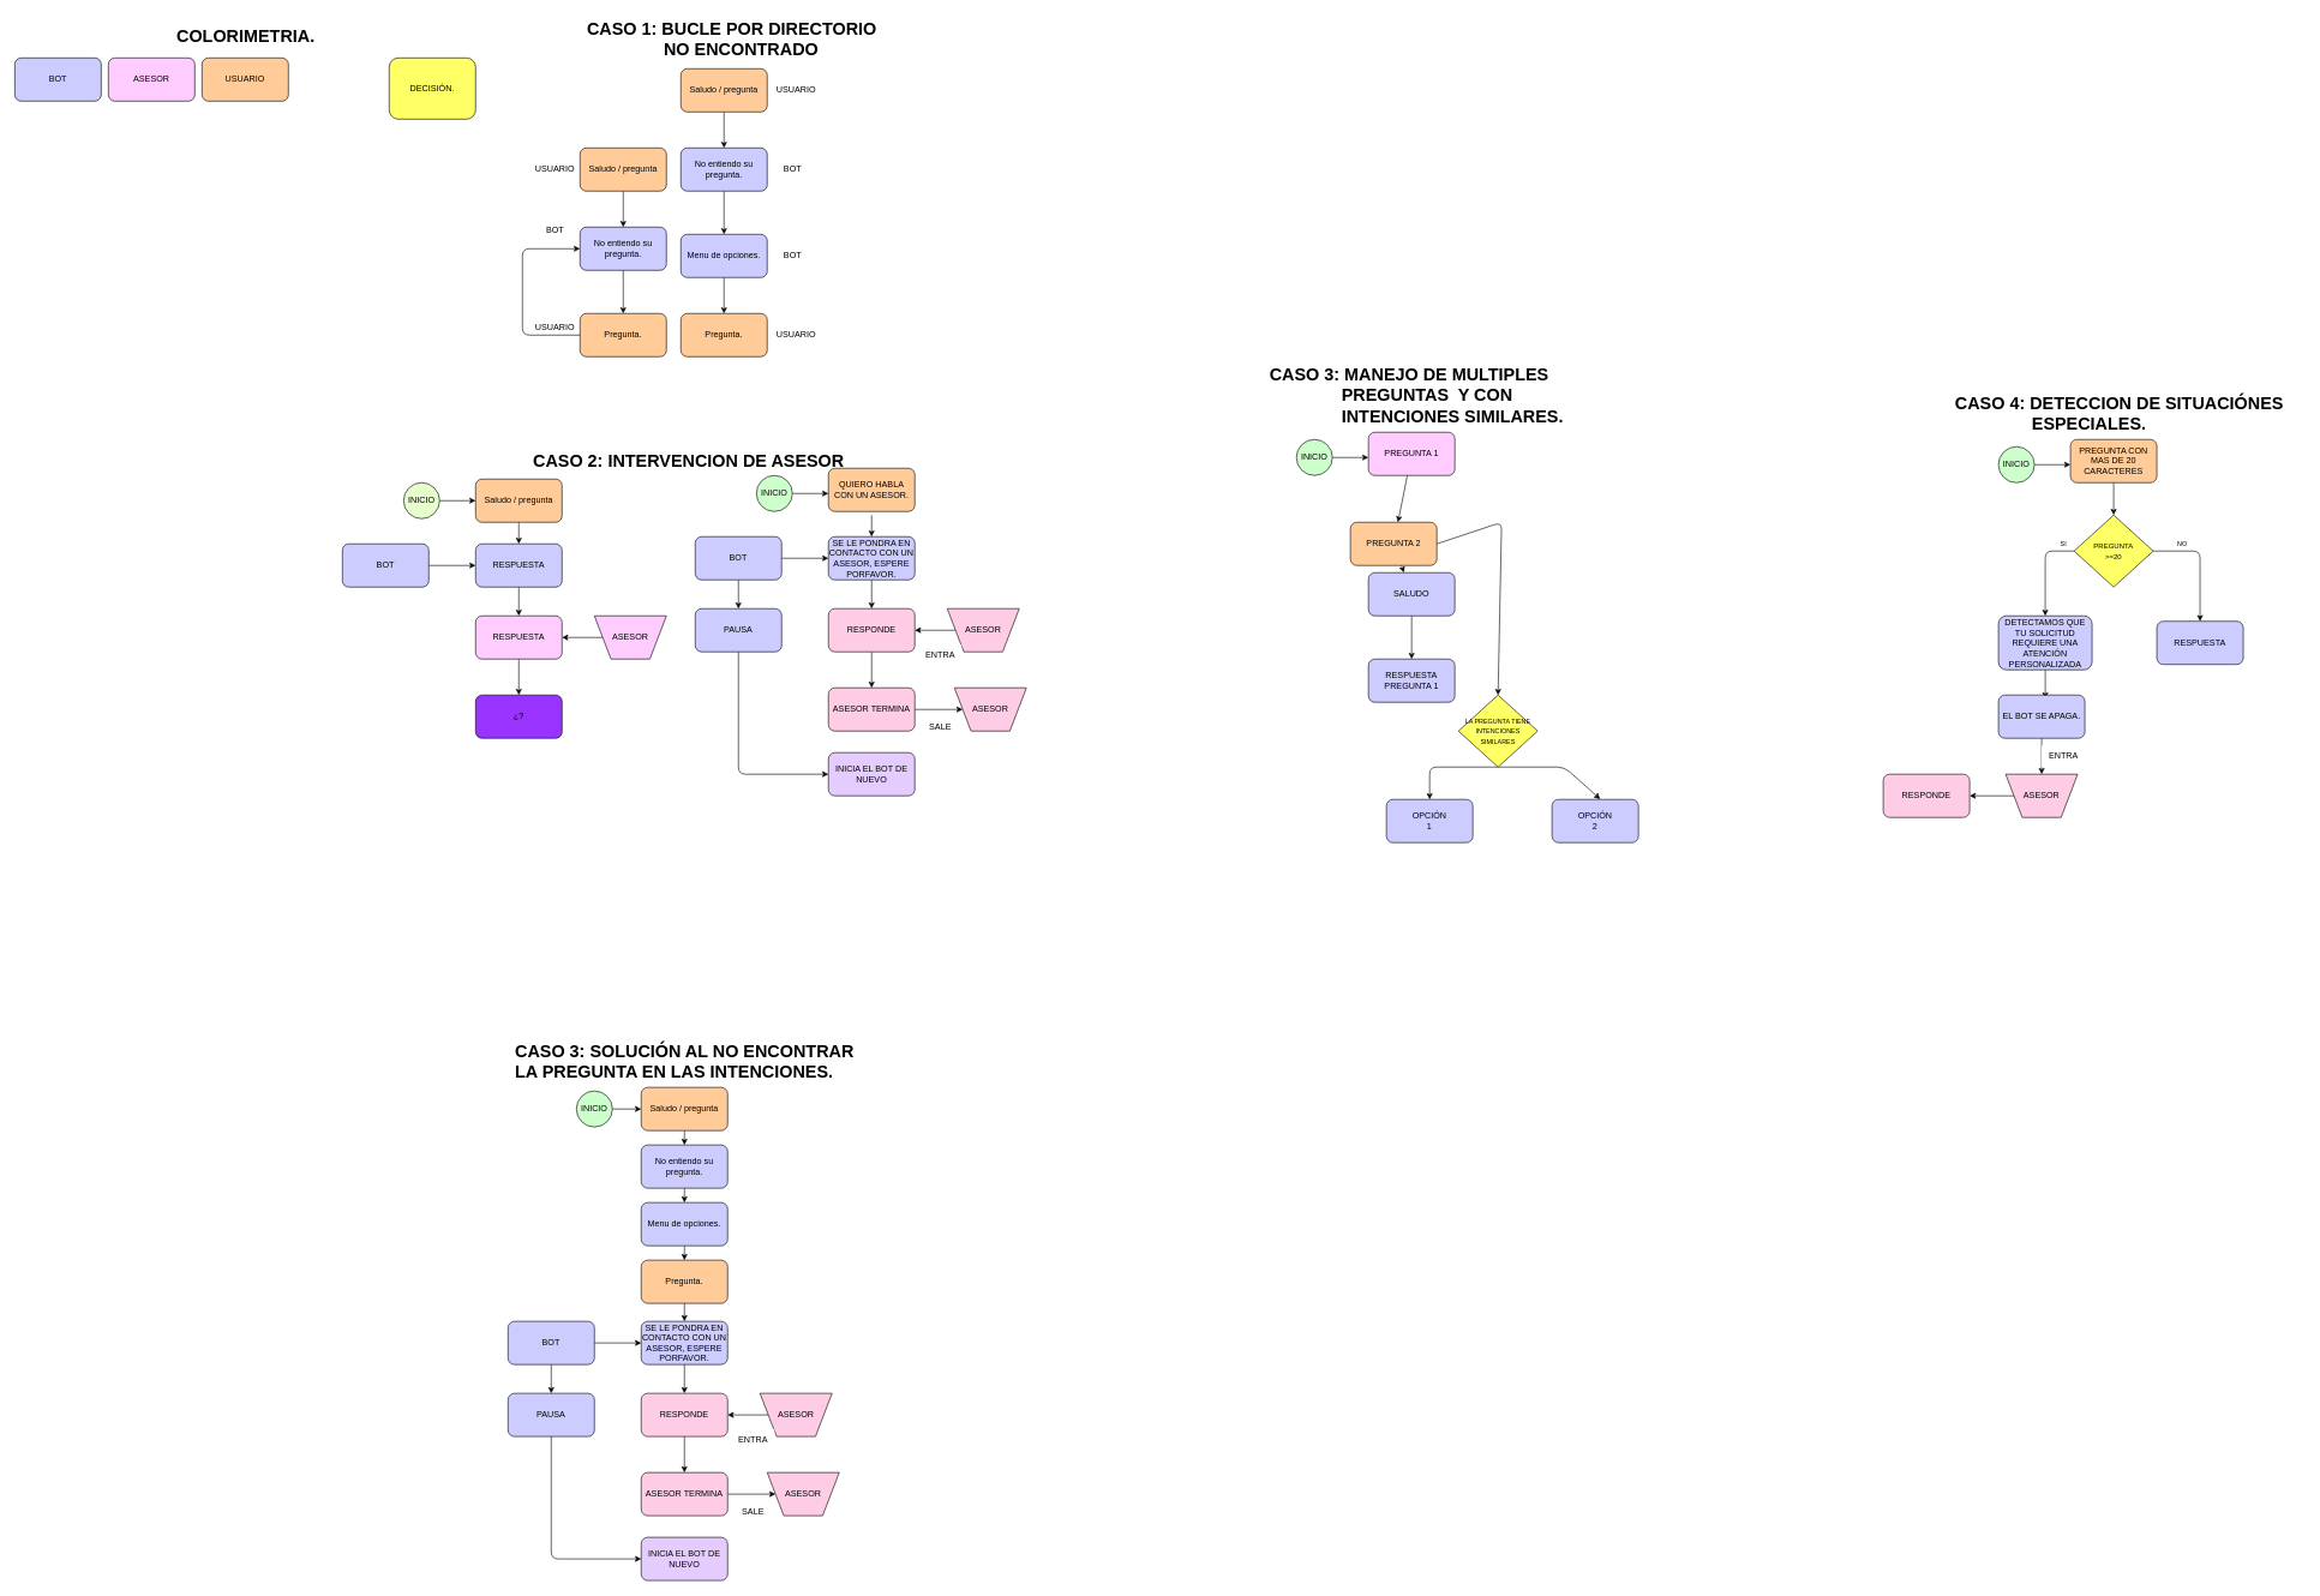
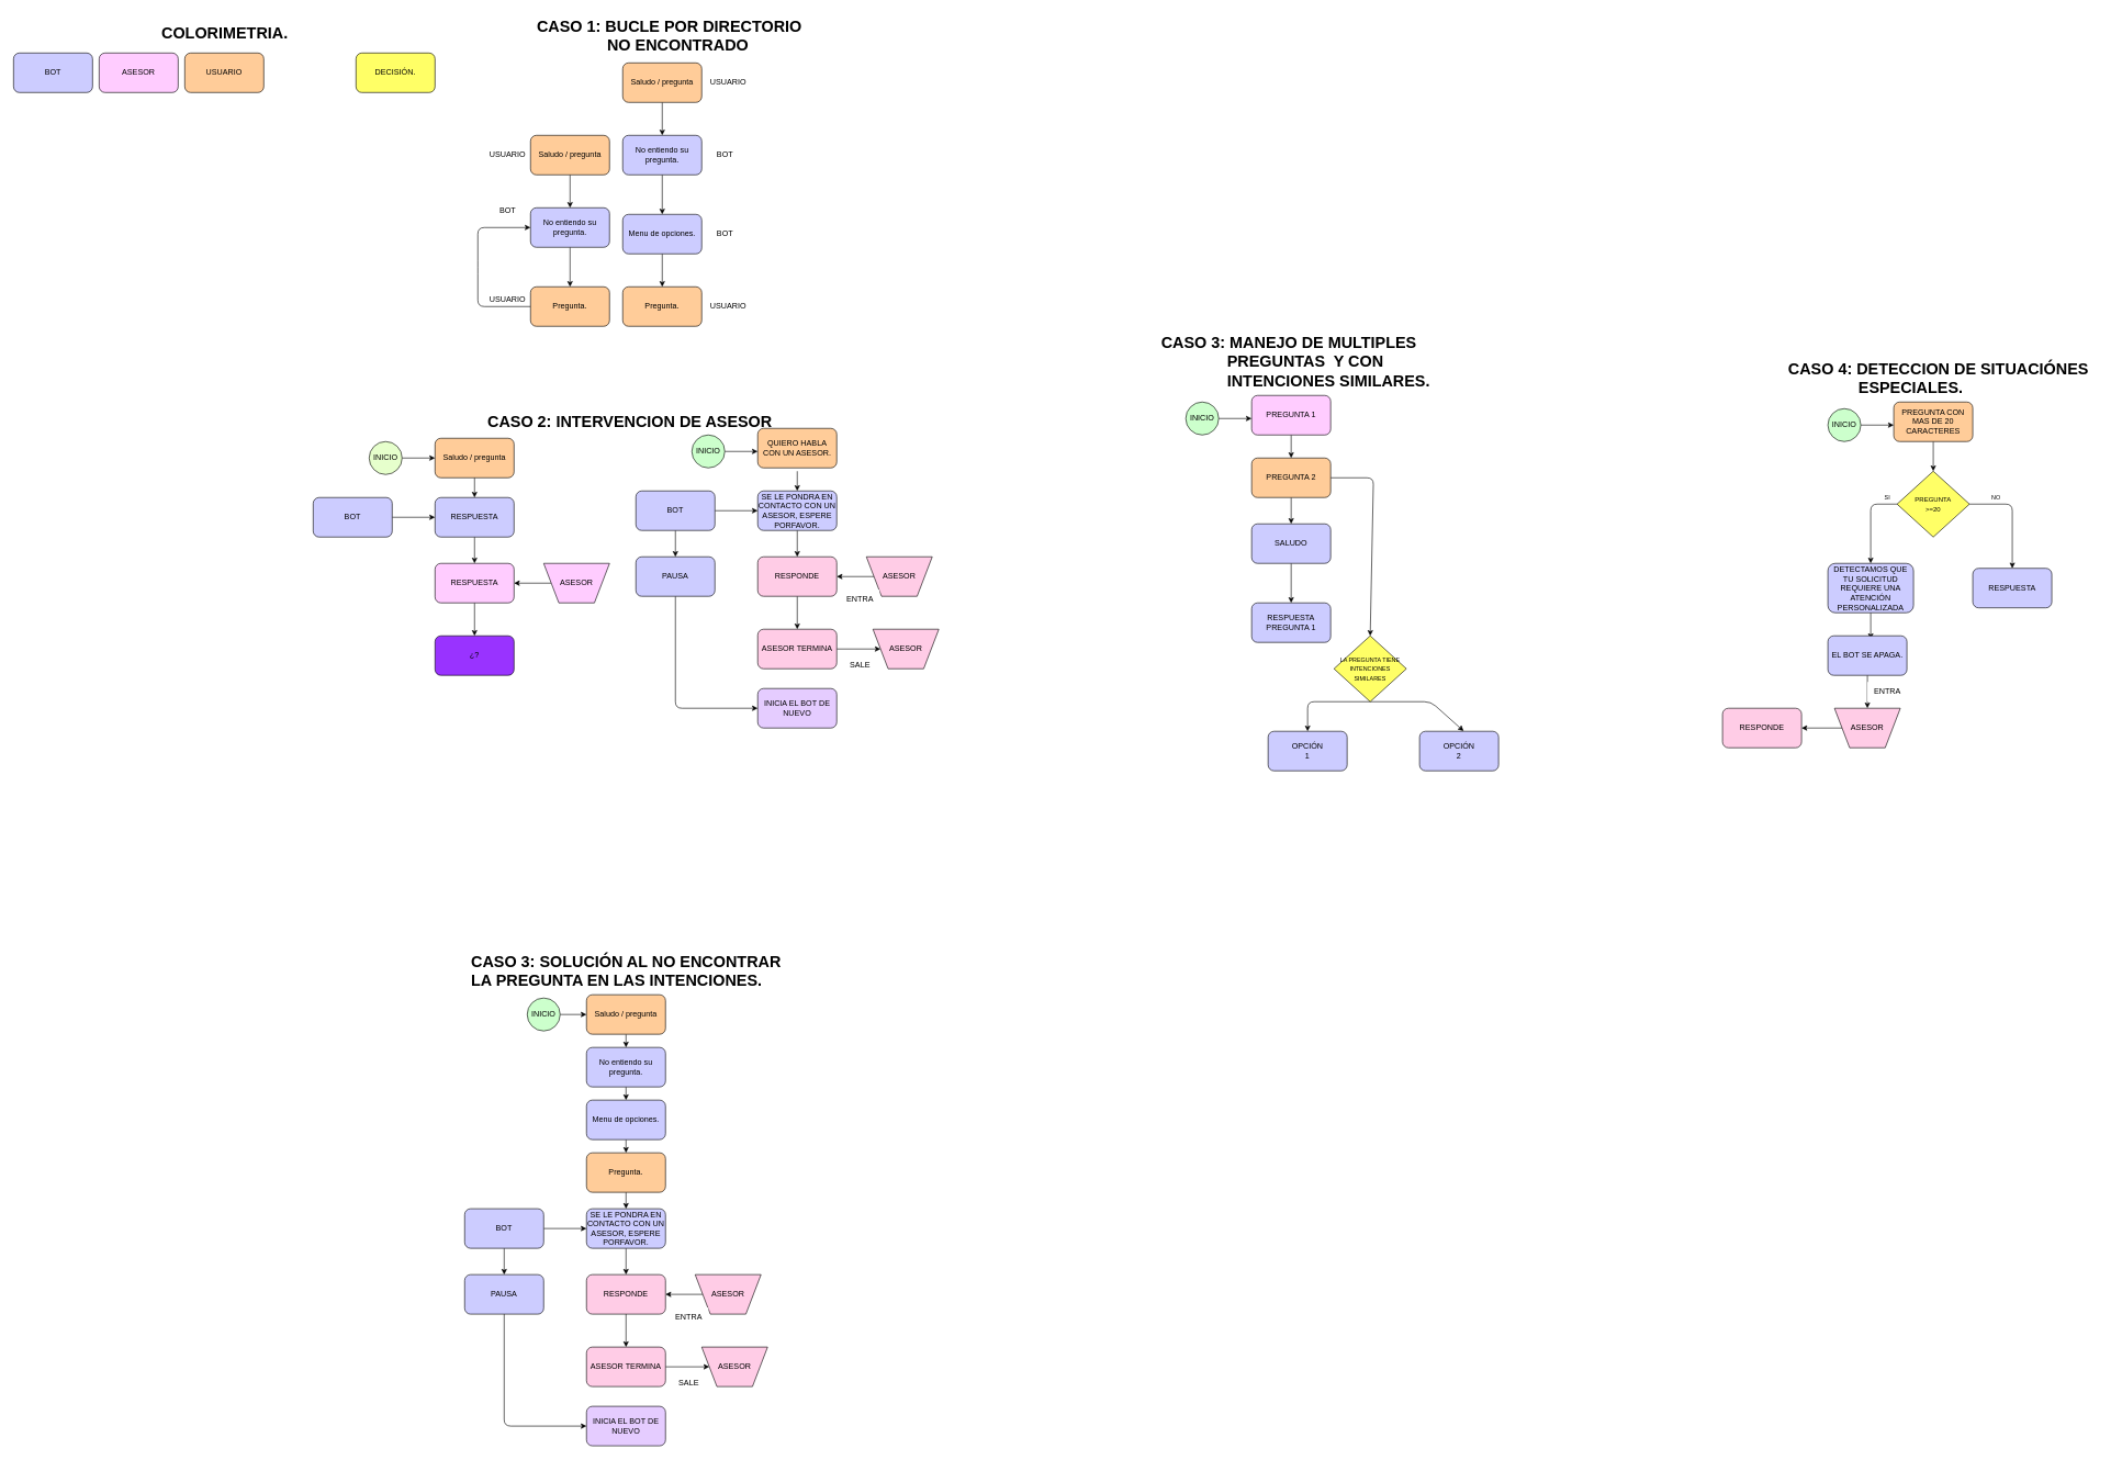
- <mxCell id="125" value="DECISIÓN." style="rounded=1;whiteSpace=wrap;html=1;fillColor=#FFFF66;" parent="1" vertex="1"><mxGeometry x="540" y="80" width="120" height="85" as="geometry" /></mxCell>
+ <mxCell id="125" value="DECISIÓN." style="rounded=1;whiteSpace=wrap;html=1;fillColor=#FFFF66;" parent="1" vertex="1"><mxGeometry x="540" y="80" width="120" height="60" as="geometry" /></mxCell>
- <mxCell id="98" value="PREGUNTA 2" style="rounded=1;whiteSpace=wrap;html=1;fillColor=#FFCC99;" parent="1" vertex="1"><mxGeometry x="1875" y="725" width="120" height="60" as="geometry" /></mxCell>
+ <mxCell id="98" value="PREGUNTA 2" style="rounded=1;whiteSpace=wrap;html=1;fillColor=#FFCC99;" parent="1" vertex="1"><mxGeometry x="1900" y="695" width="120" height="60" as="geometry" /></mxCell>
